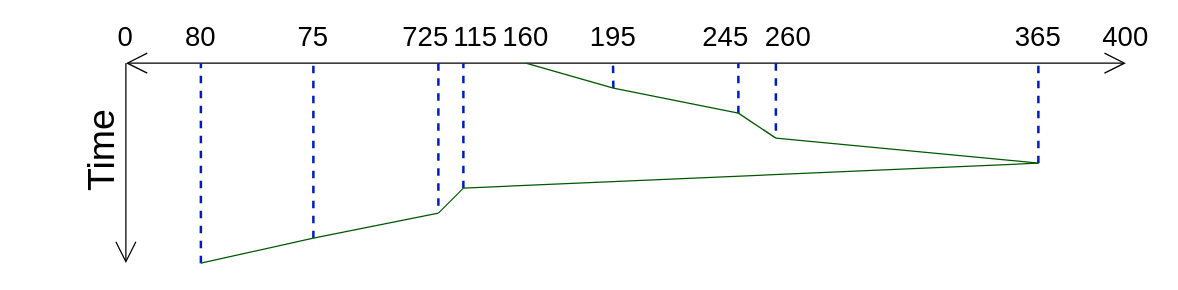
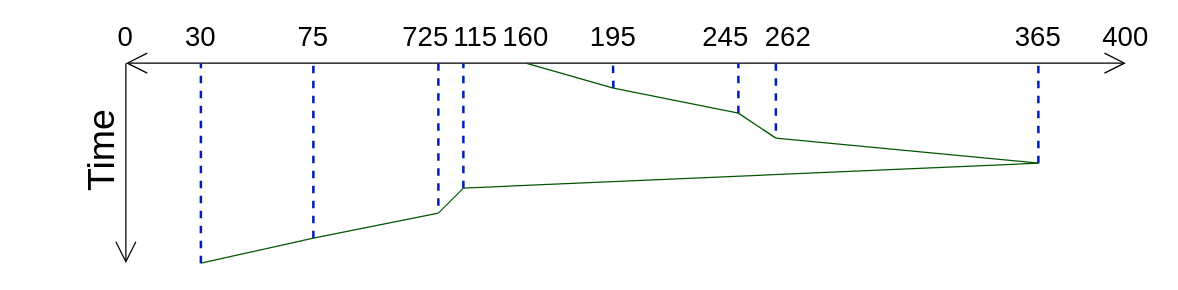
- <mxCell id="10" value="80" style="text;html=1;strokeColor=none;fillColor=none;align=center;verticalAlign=middle;whiteSpace=wrap;rounded=0;fontSize=22;" vertex="1" parent="1"><mxGeometry x="140" y="20" width="40" height="20" as="geometry" /></mxCell>
+ <mxCell id="10" value="30" style="text;html=1;strokeColor=none;fillColor=none;align=center;verticalAlign=middle;whiteSpace=wrap;rounded=0;fontSize=22;" vertex="1" parent="1"><mxGeometry x="140" y="20" width="40" height="20" as="geometry" /></mxCell>
- <mxCell id="15" value="260" style="text;html=1;strokeColor=none;fillColor=none;align=center;verticalAlign=middle;whiteSpace=wrap;rounded=0;fontSize=22;" vertex="1" parent="1"><mxGeometry x="610" y="20" width="40" height="20" as="geometry" /></mxCell>
+ <mxCell id="15" value="262" style="text;html=1;strokeColor=none;fillColor=none;align=center;verticalAlign=middle;whiteSpace=wrap;rounded=0;fontSize=22;" vertex="1" parent="1"><mxGeometry x="610" y="20" width="40" height="20" as="geometry" /></mxCell>
